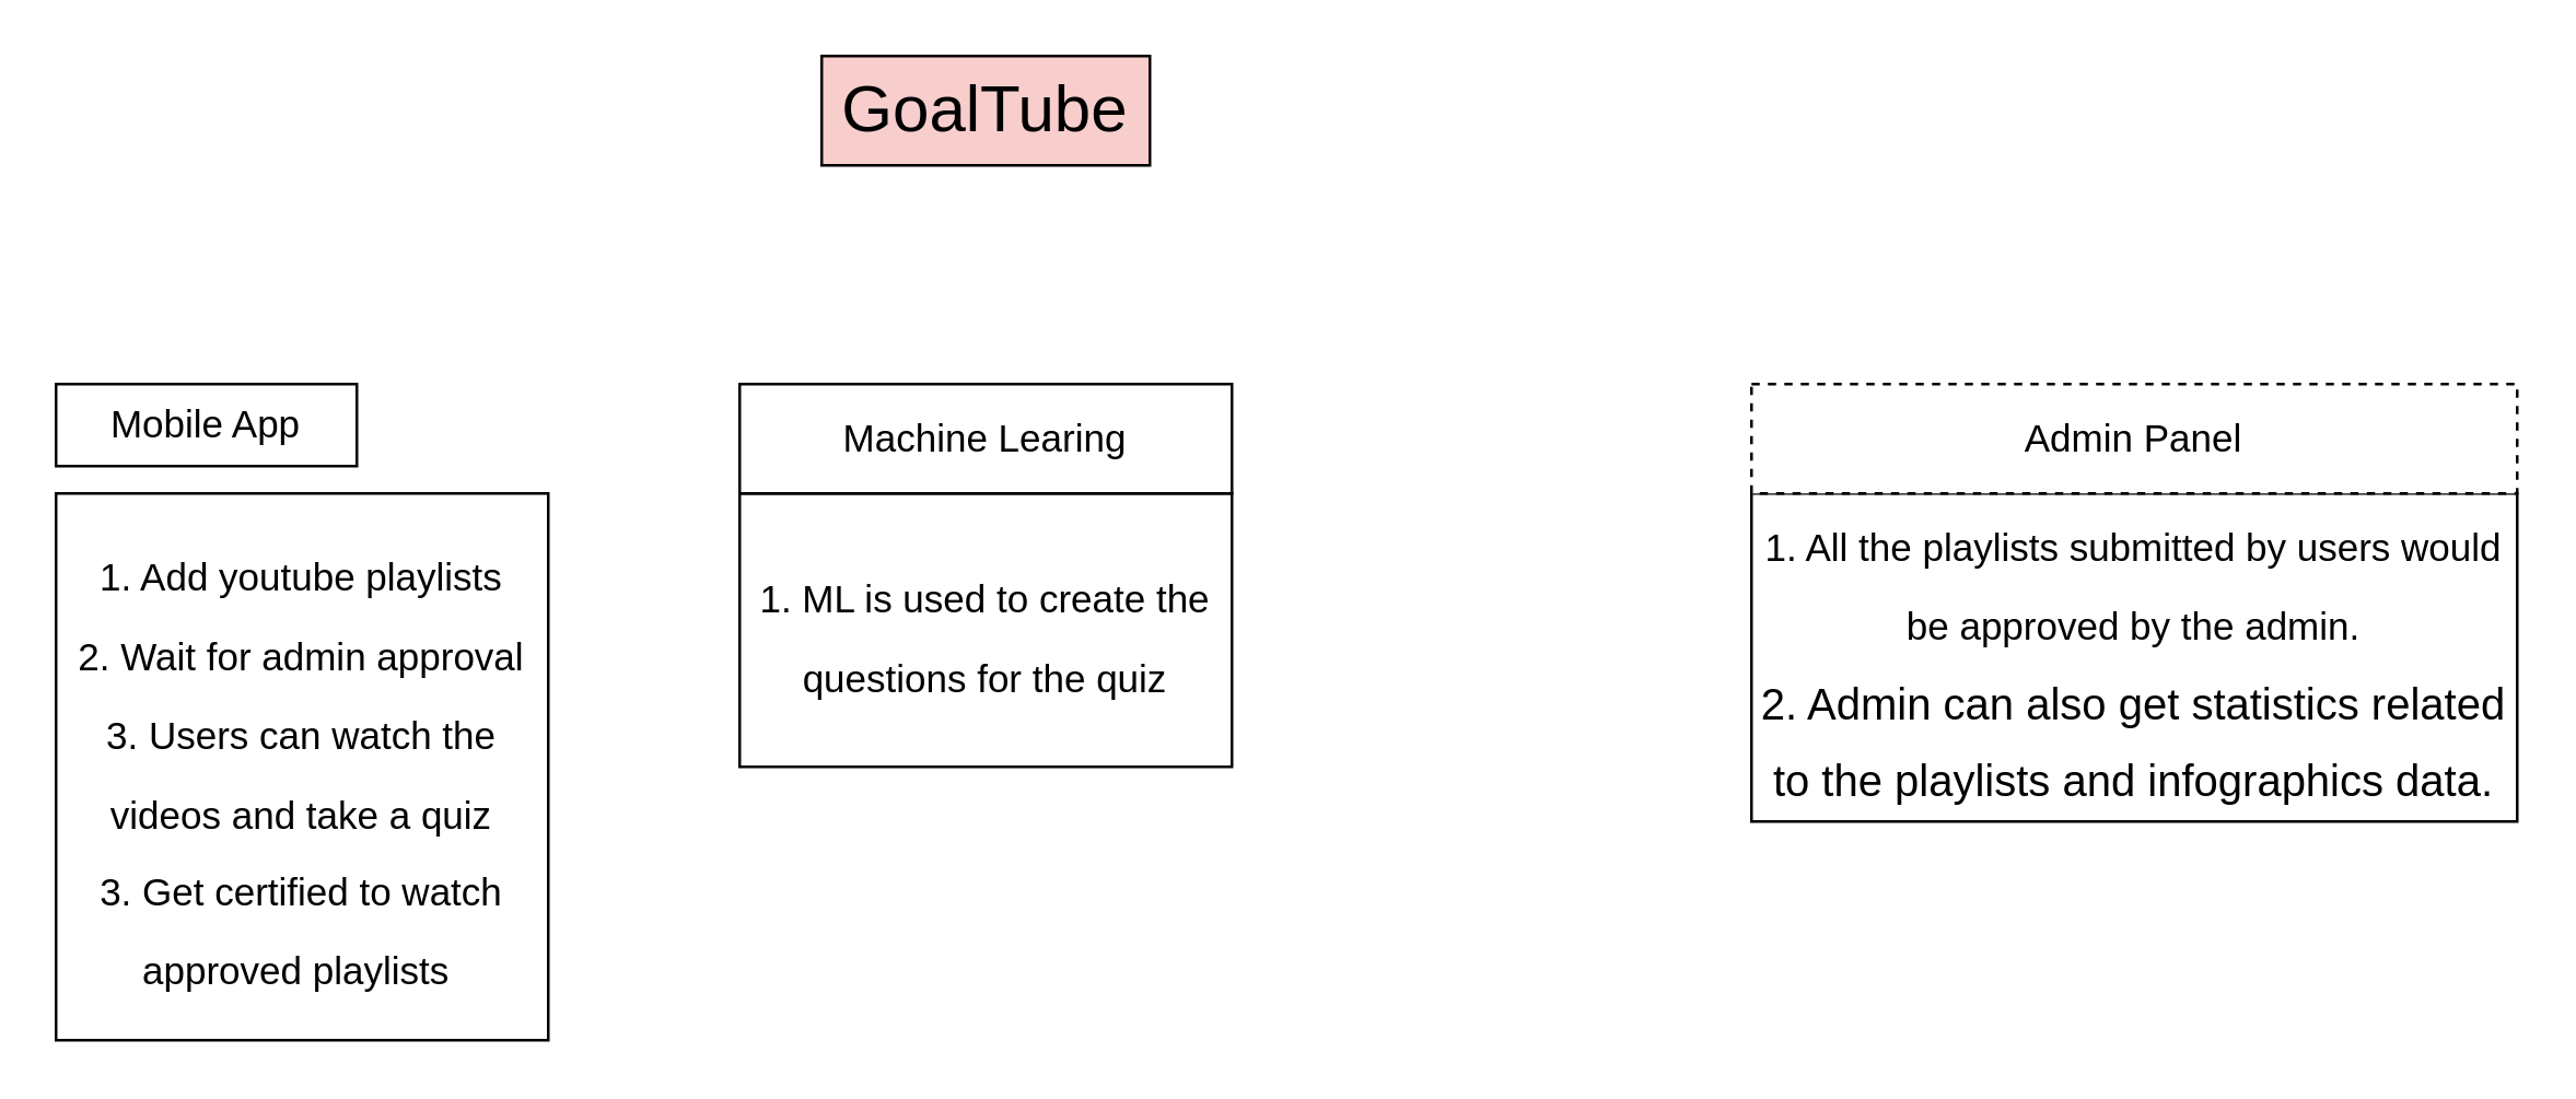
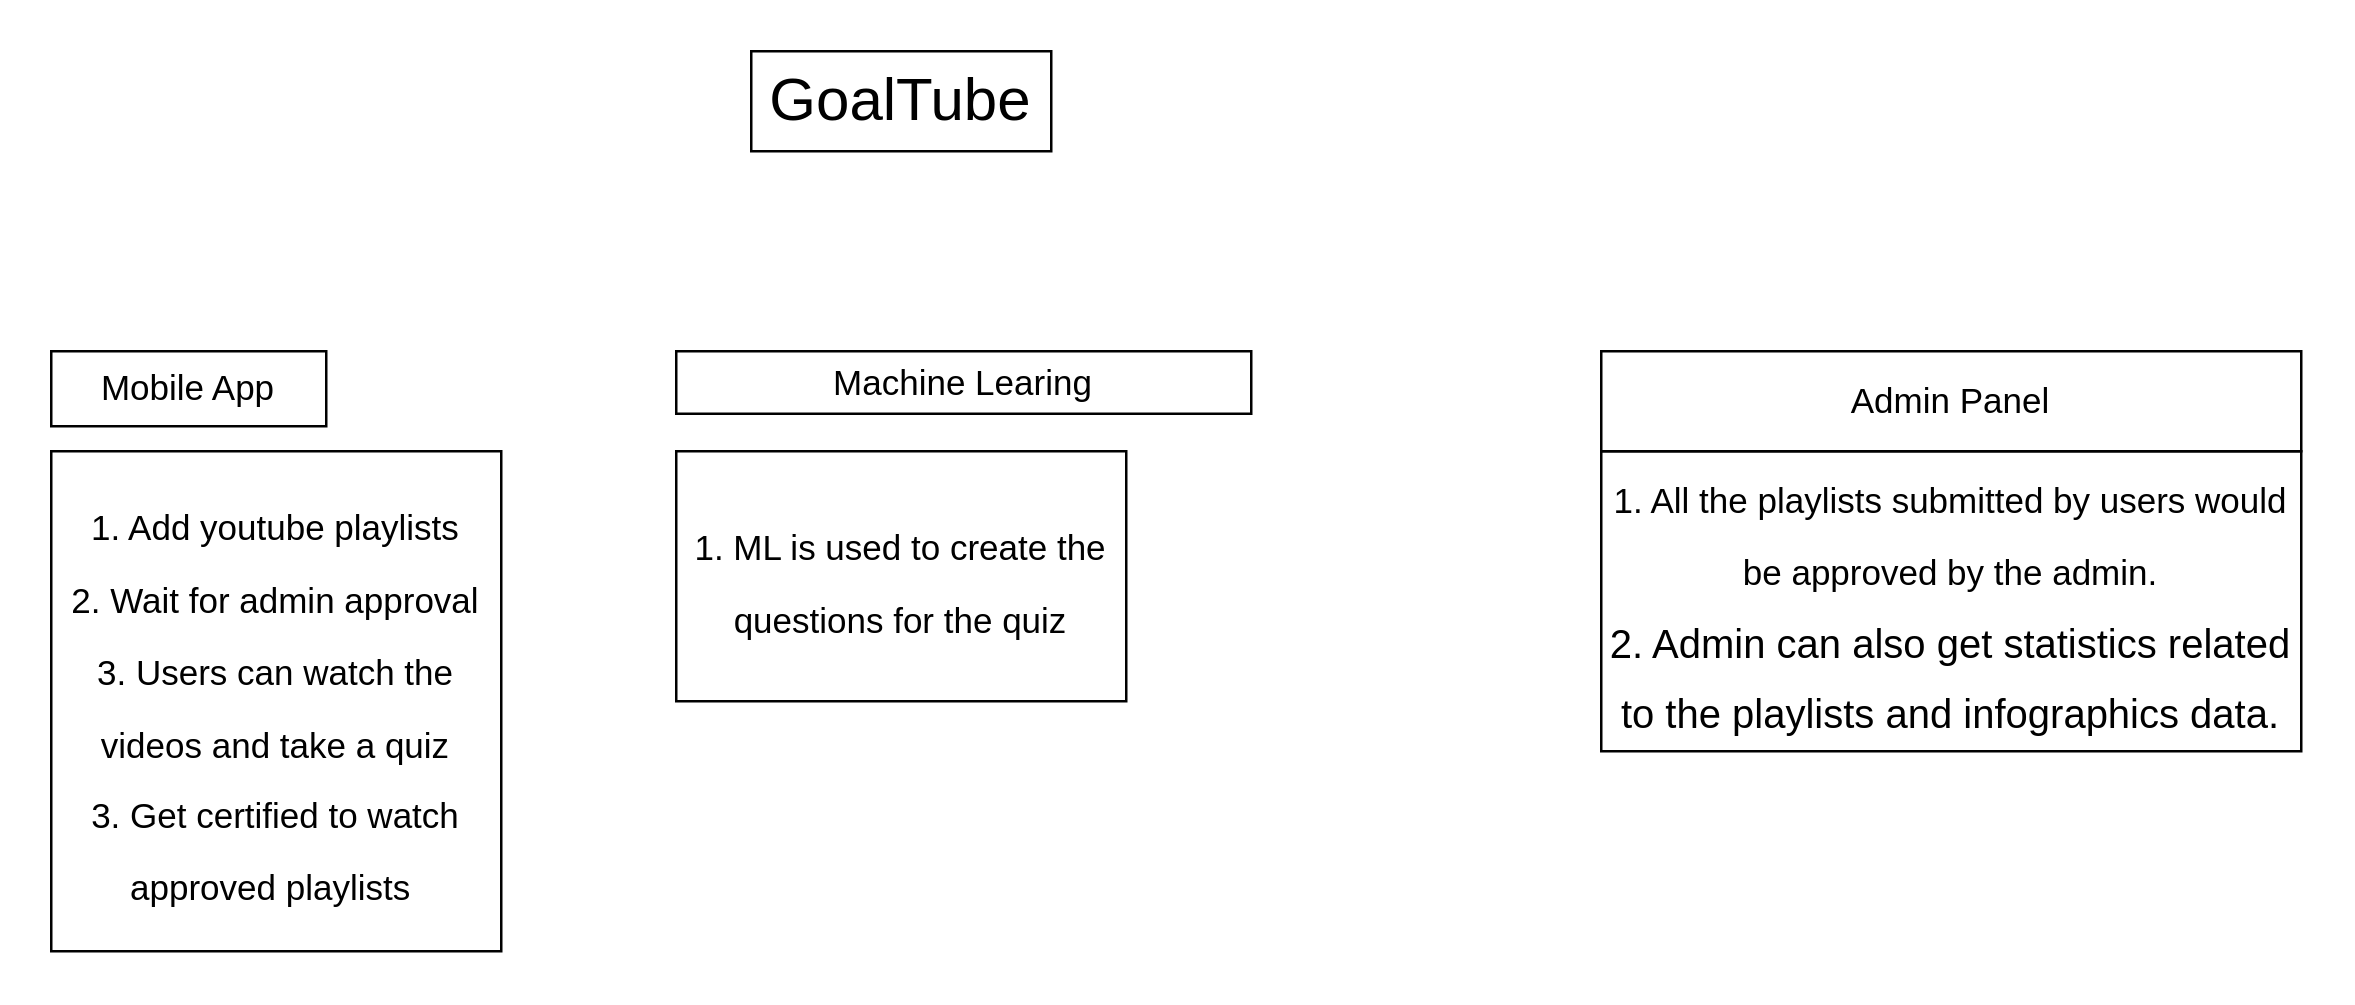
- <mxCell id="2" value="&lt;font style=&quot;font-size: 24px&quot;&gt;GoalTube&lt;/font&gt;" style="whiteSpace=wrap;html=1;fillColor=#f8cecc;" vertex="1" parent="1"><mxGeometry x="300" y="20" width="120" height="40" as="geometry" /></mxCell>
+ <mxCell id="2" value="&lt;font style=&quot;font-size: 24px&quot;&gt;GoalTube&lt;/font&gt;" style="whiteSpace=wrap;html=1;" vertex="1" parent="1"><mxGeometry x="300" y="20" width="120" height="40" as="geometry" /></mxCell>
- <mxCell id="8" value="Machine Learing" style="whiteSpace=wrap;html=1;fontSize=14;" vertex="1" parent="1"><mxGeometry x="270" y="140" width="180" height="40" as="geometry" /></mxCell>
+ <mxCell id="8" value="Machine Learing" style="whiteSpace=wrap;html=1;fontSize=14;" vertex="1" parent="1"><mxGeometry x="270" y="140" width="230" height="25" as="geometry" /></mxCell>
- <mxCell id="6" value="Admin Panel" style="whiteSpace=wrap;html=1;fontSize=14;dashed=1;" vertex="1" parent="1"><mxGeometry x="640" y="140" width="280" height="40" as="geometry" /></mxCell>
+ <mxCell id="6" value="Admin Panel" style="whiteSpace=wrap;html=1;fontSize=14;" vertex="1" parent="1"><mxGeometry x="640" y="140" width="280" height="40" as="geometry" /></mxCell>
